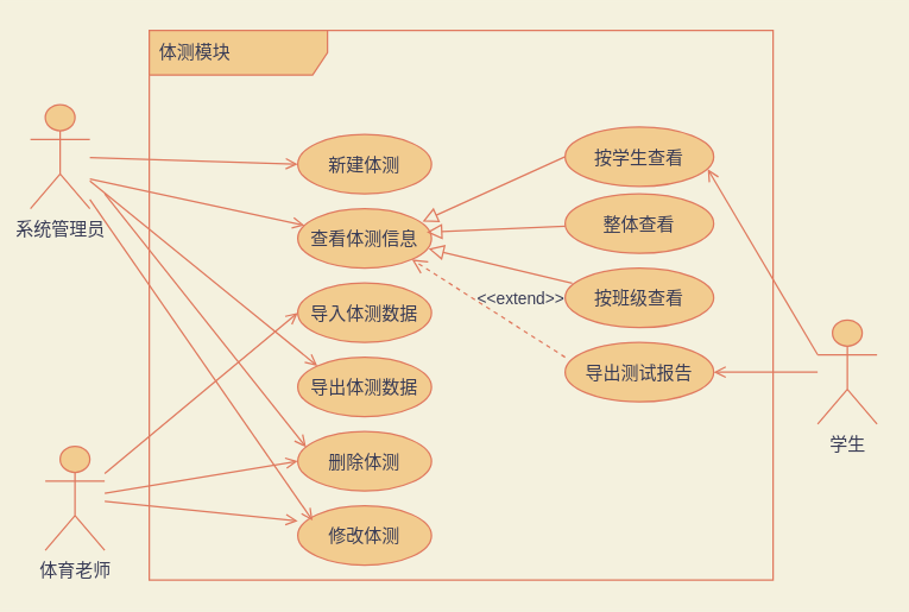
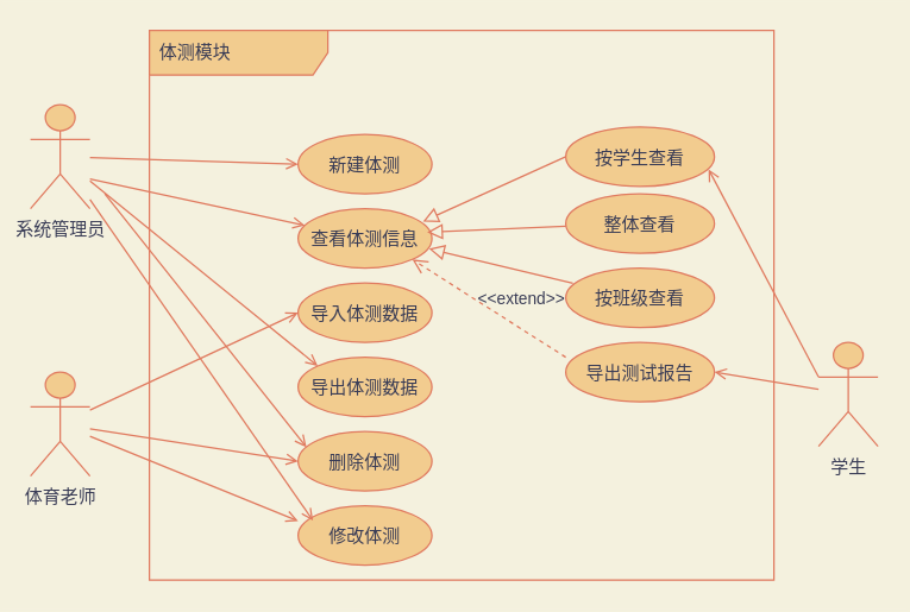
- <mxCell id="4" value="学生" style="shape=umlActor;verticalLabelPosition=bottom;verticalAlign=top;html=1;fillColor=#F2CC8F;strokeColor=#E07A5F;fontColor=#393C56;" vertex="1" parent="1"><mxGeometry x="550" y="215" width="40" height="70" as="geometry" /></mxCell>
+ <mxCell id="4" value="学生" style="shape=umlActor;verticalLabelPosition=bottom;verticalAlign=top;html=1;fillColor=#F2CC8F;strokeColor=#E07A5F;fontColor=#393C56;" vertex="1" parent="1"><mxGeometry x="550" y="230" width="40" height="70" as="geometry" /></mxCell>
- <mxCell id="2" value="体育老师" style="shape=umlActor;verticalLabelPosition=bottom;verticalAlign=top;html=1;fillColor=#F2CC8F;strokeColor=#E07A5F;fontColor=#393C56;" vertex="1" parent="1"><mxGeometry x="30" y="300" width="40" height="70" as="geometry" /></mxCell>
+ <mxCell id="2" value="体育老师" style="shape=umlActor;verticalLabelPosition=bottom;verticalAlign=top;html=1;fillColor=#F2CC8F;strokeColor=#E07A5F;fontColor=#393C56;" vertex="1" parent="1"><mxGeometry x="20" y="250" width="40" height="70" as="geometry" /></mxCell>
